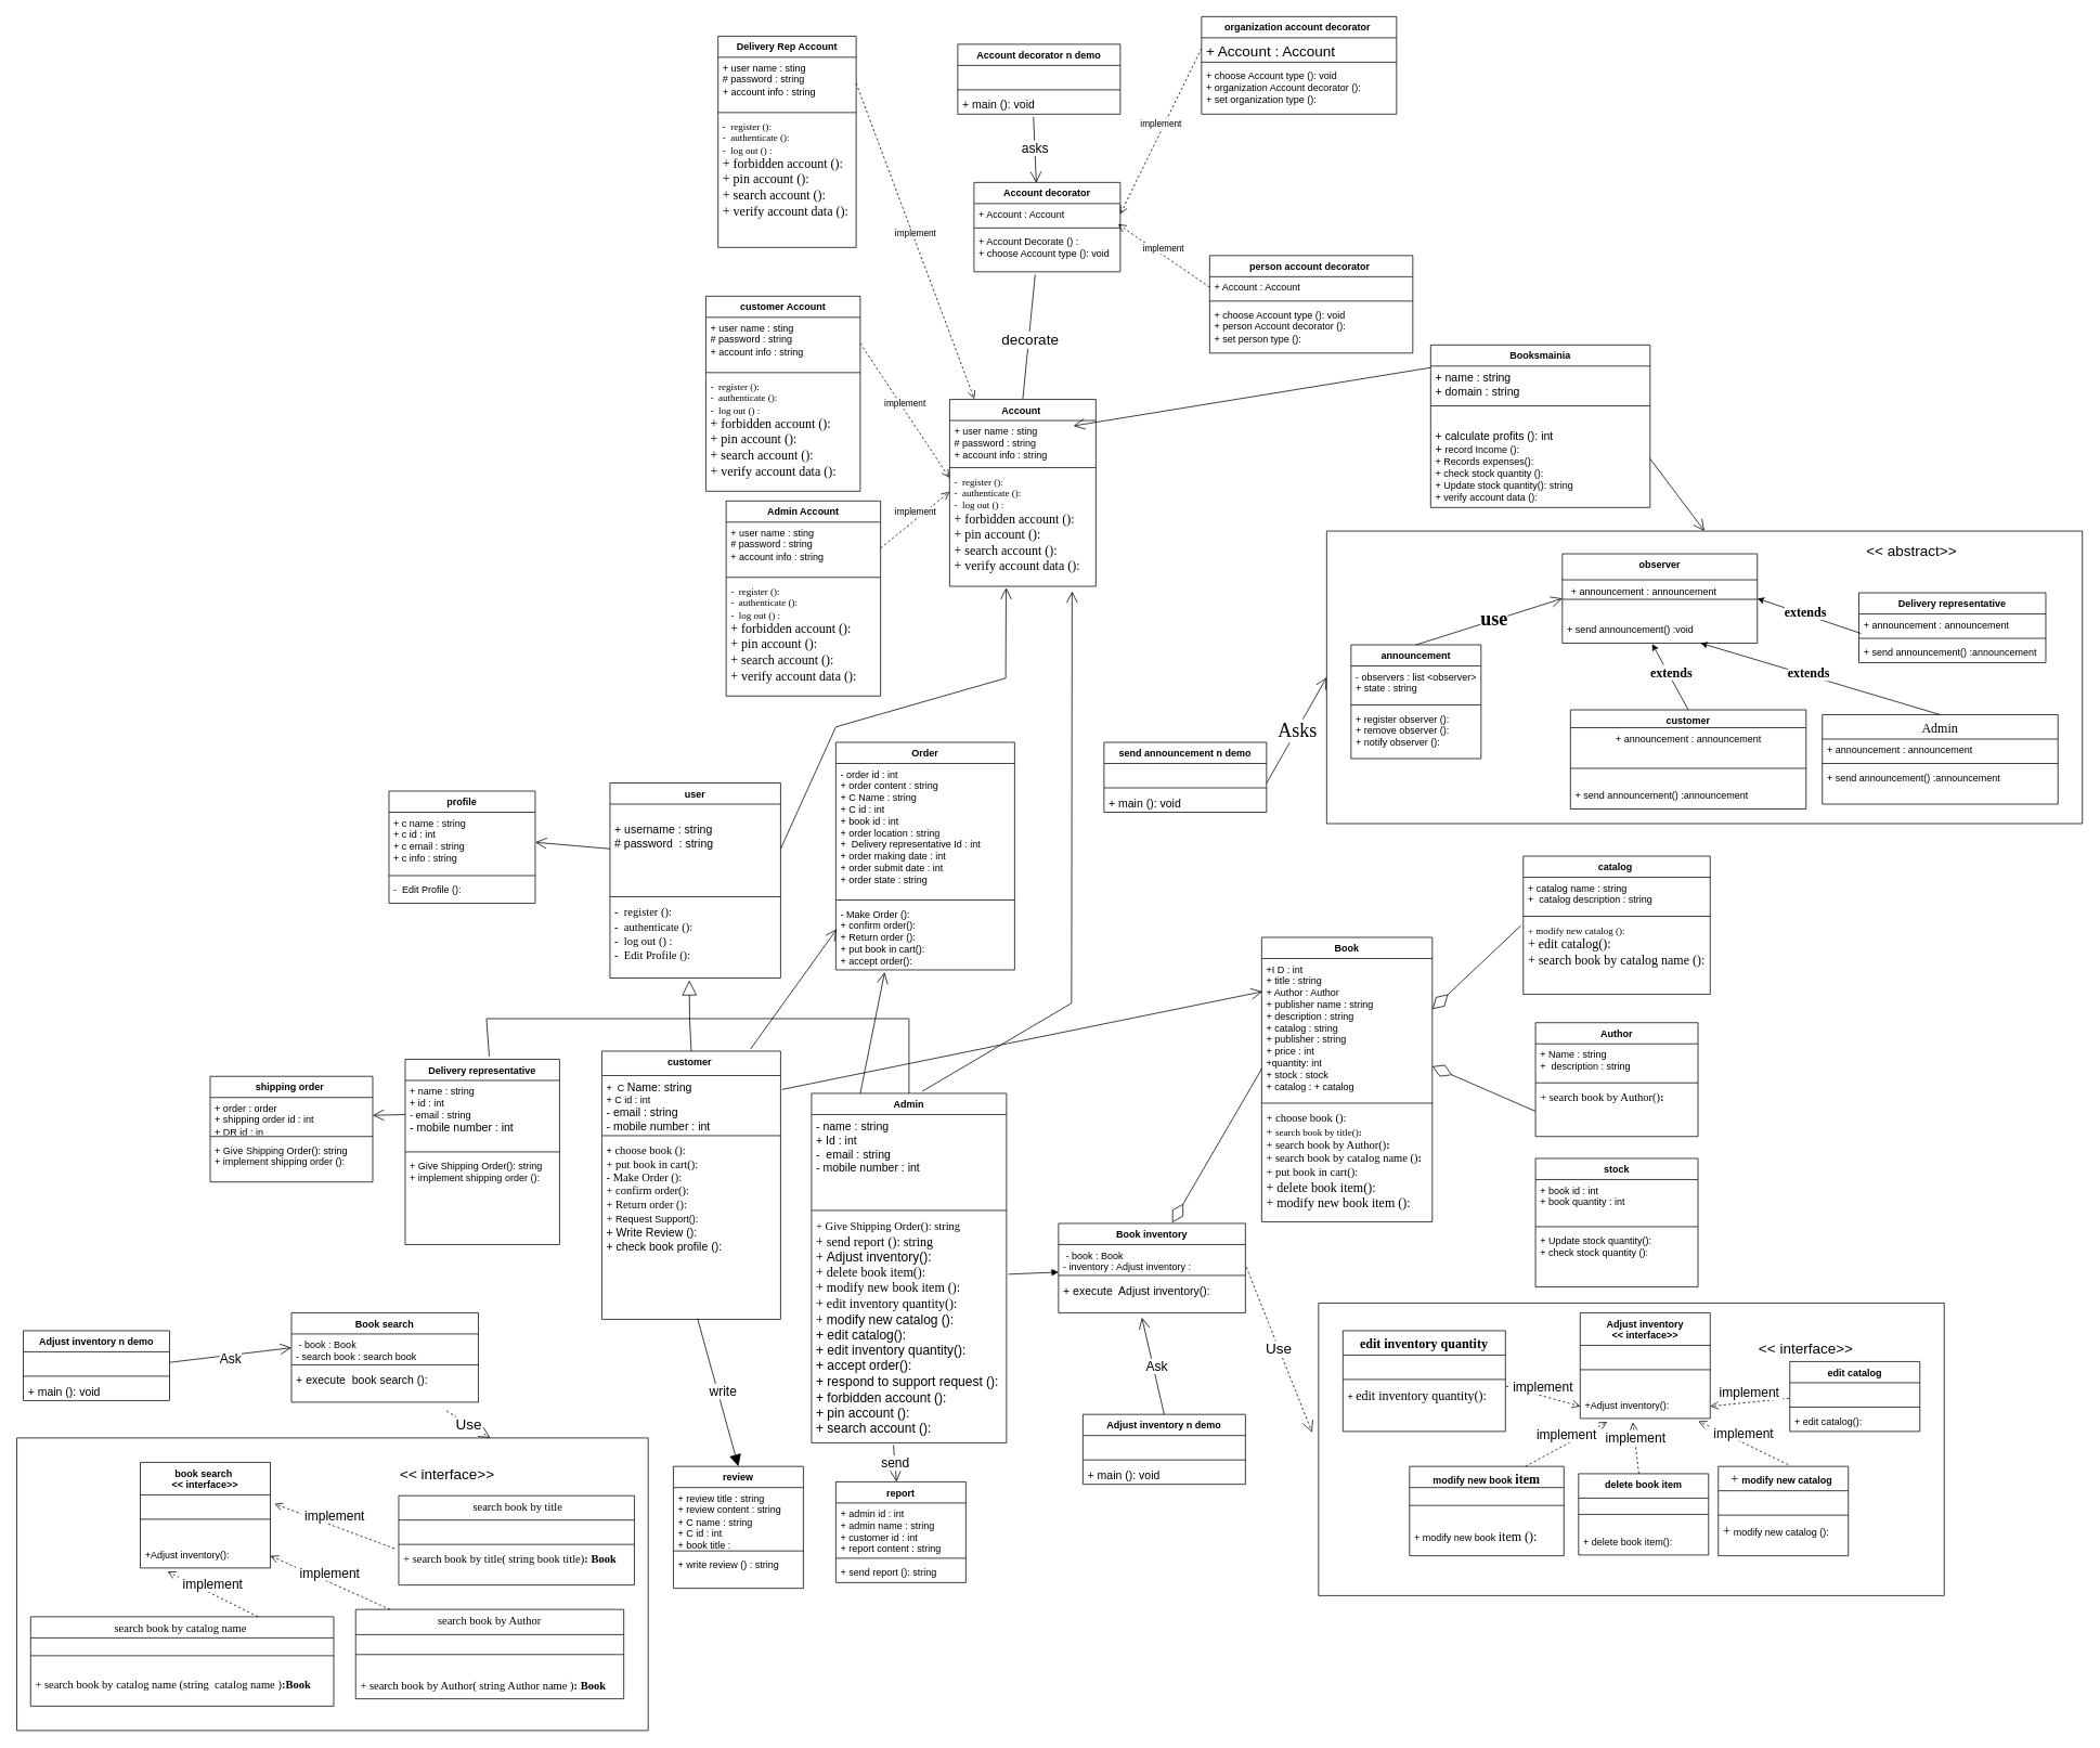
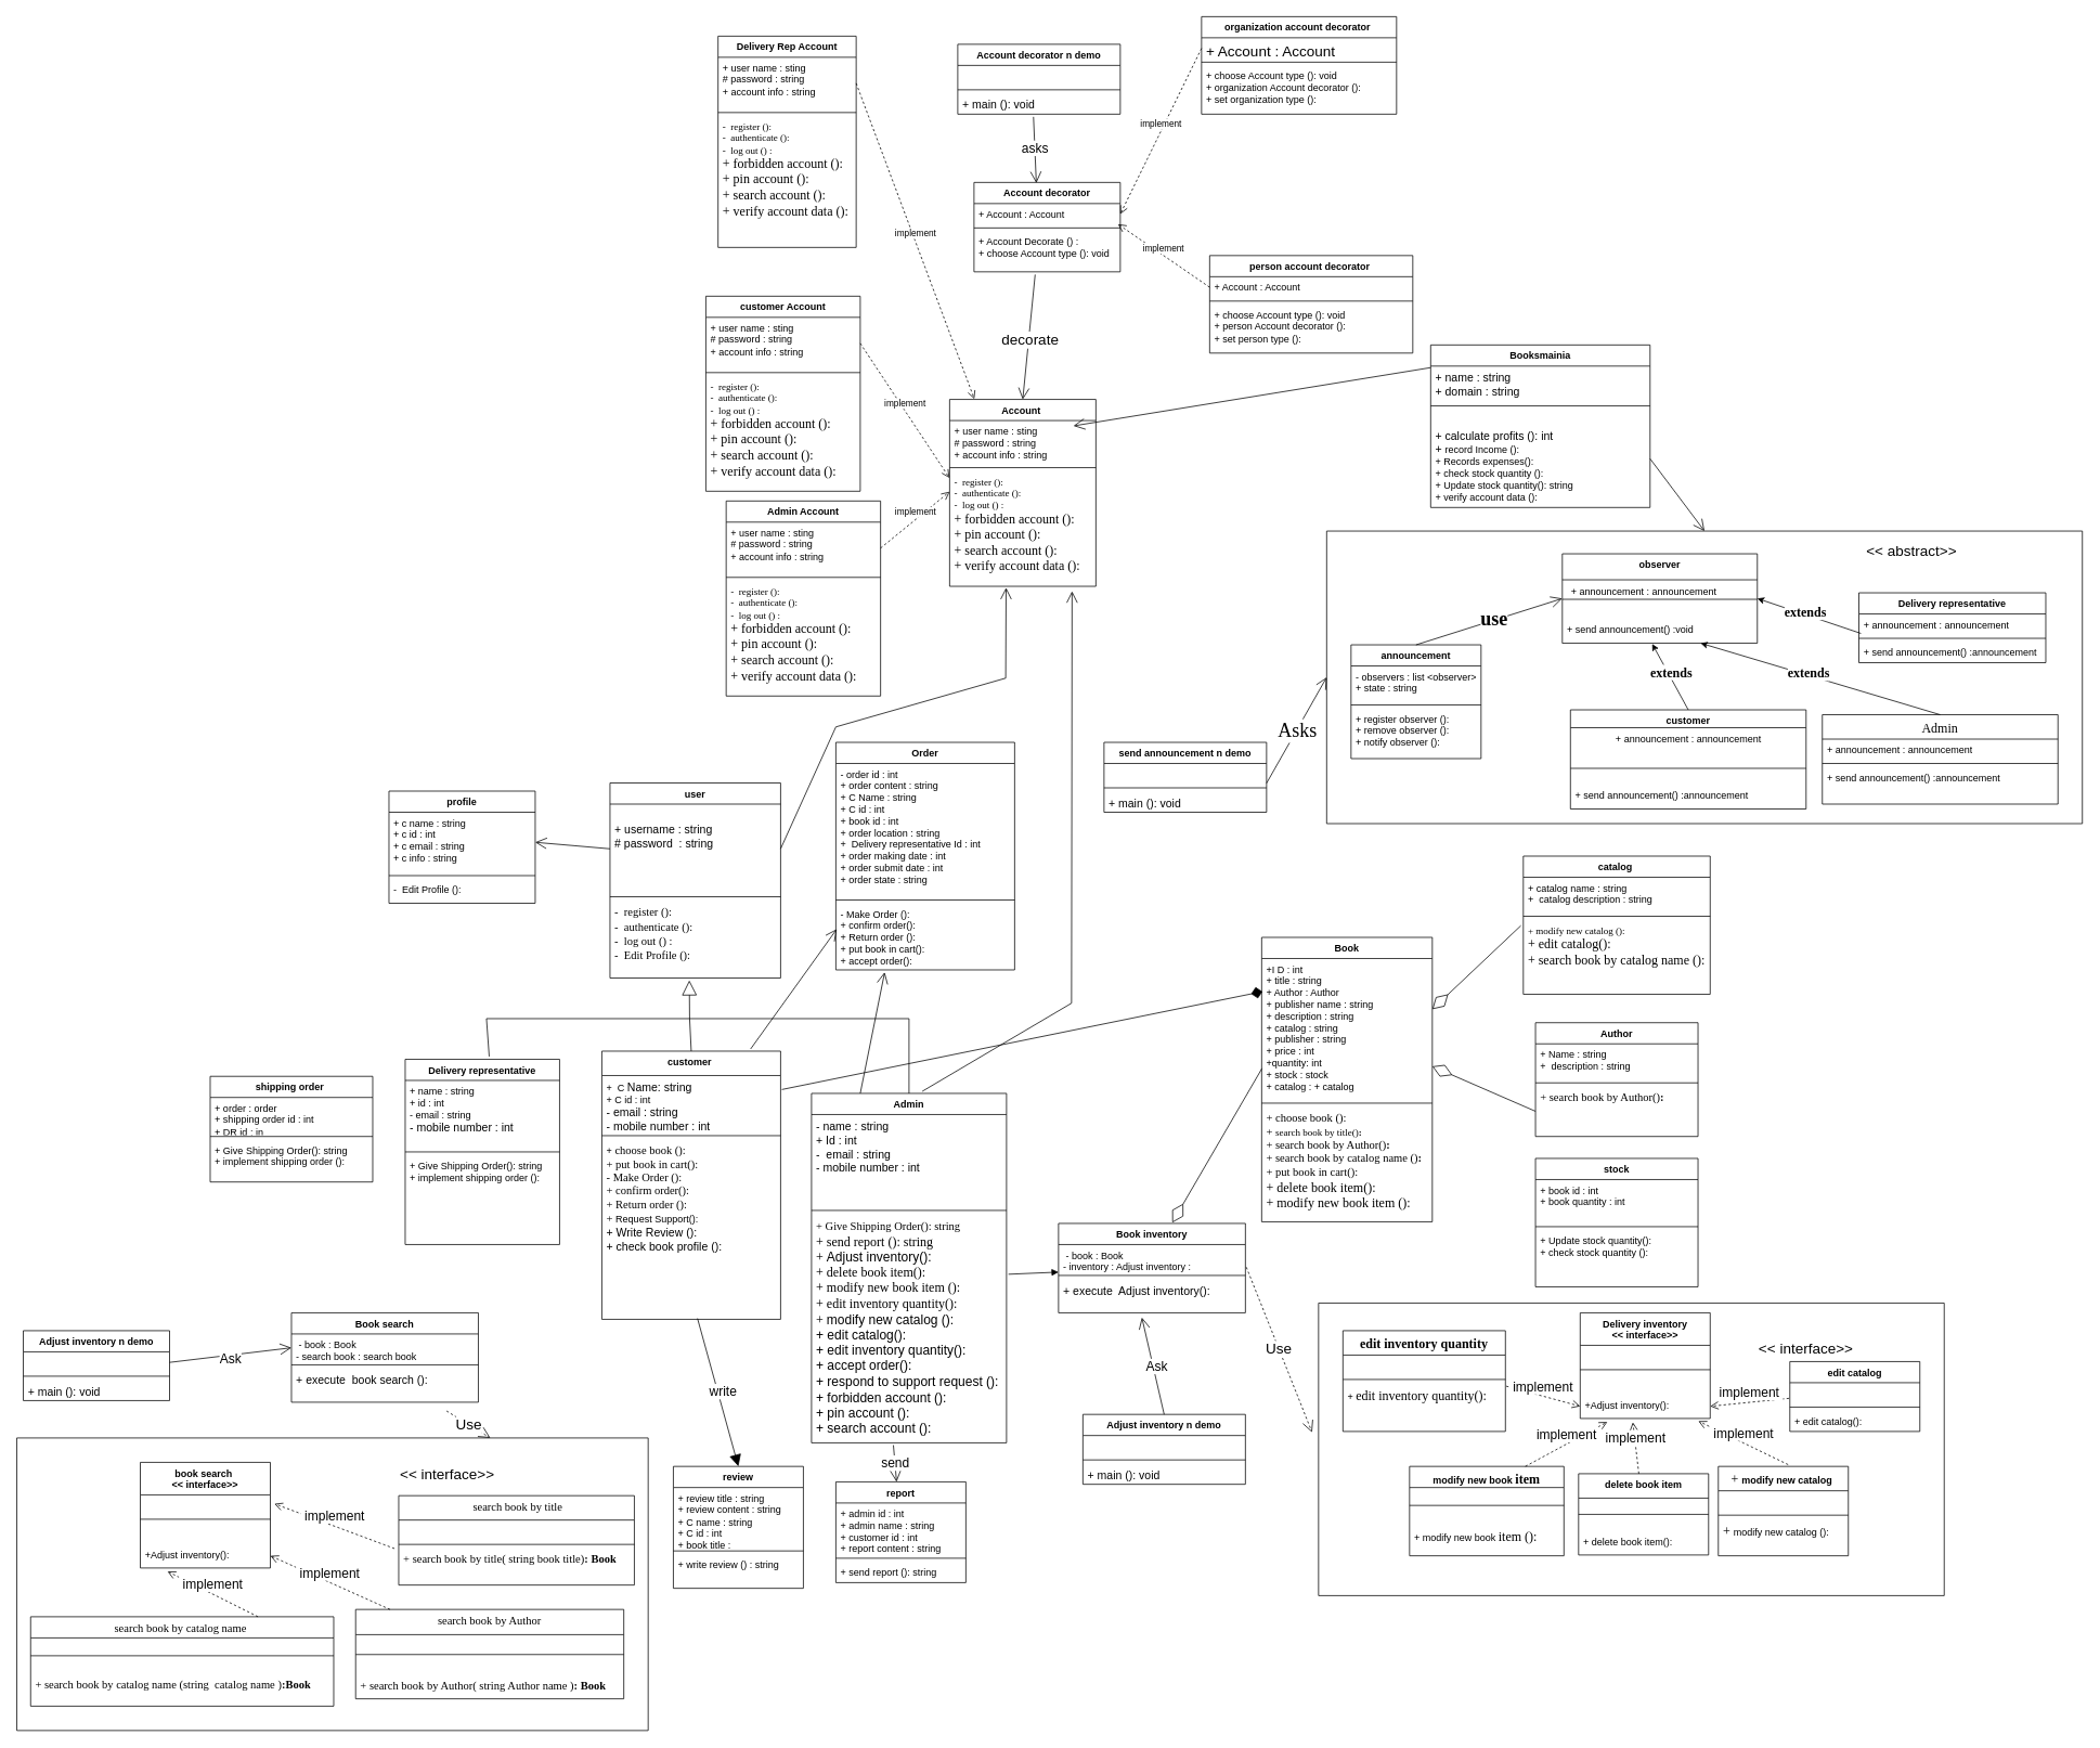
- <mxCell id="209" value="" style="endArrow=none;endFill=1;endSize=12;html=1;rounded=0;exitX=0.418;exitY=1.068;exitDx=0;exitDy=0;exitPerimeter=0;entryX=0.5;entryY=0;entryDx=0;entryDy=0;" edge="1" parent="1" source="208" target="50"><mxGeometry width="160" relative="1" as="geometry"><mxPoint x="1228" y="394" as="sourcePoint" /><mxPoint x="1388" y="394" as="targetPoint" /></mxGeometry></mxCell>
+ <mxCell id="209" value="" style="endArrow=open;endFill=1;endSize=12;html=1;rounded=0;exitX=0.418;exitY=1.068;exitDx=0;exitDy=0;exitPerimeter=0;entryX=0.5;entryY=0;entryDx=0;entryDy=0;" edge="1" parent="1" source="208" target="50"><mxGeometry width="160" relative="1" as="geometry"><mxPoint x="1228" y="394" as="sourcePoint" /><mxPoint x="1388" y="394" as="targetPoint" /></mxGeometry></mxCell>
- <mxCell id="227" value="" style="endArrow=open;endFill=1;endSize=12;html=1;rounded=0;entryX=0.005;entryY=0.234;entryDx=0;entryDy=0;entryPerimeter=0;exitX=1.007;exitY=0.246;exitDx=0;exitDy=0;exitPerimeter=0;" edge="1" parent="1" source="63" target="31"><mxGeometry width="160" relative="1" as="geometry"><mxPoint x="1268" y="1284" as="sourcePoint" /><mxPoint x="1428" y="1284" as="targetPoint" /></mxGeometry></mxCell>
+ <mxCell id="227" value="" style="endArrow=diamond;endFill=1;endSize=12;html=1;rounded=0;entryX=0.005;entryY=0.234;entryDx=0;entryDy=0;entryPerimeter=0;exitX=1.007;exitY=0.246;exitDx=0;exitDy=0;exitPerimeter=0;" edge="1" parent="1" source="63" target="31"><mxGeometry width="160" relative="1" as="geometry"><mxPoint x="1268" y="1284" as="sourcePoint" /><mxPoint x="1428" y="1284" as="targetPoint" /></mxGeometry></mxCell>
- <mxCell id="176" value="" style="endArrow=open;endFill=1;endSize=12;html=1;rounded=0;exitX=0;exitY=0.5;exitDx=0;exitDy=0;entryX=1;entryY=0.5;entryDx=0;entryDy=0;" edge="1" parent="1" source="11" target="59"><mxGeometry width="160" relative="1" as="geometry"><mxPoint x="288" y="1553" as="sourcePoint" /><mxPoint x="448" y="1553" as="targetPoint" /></mxGeometry></mxCell>
- <mxCell id="71" value="Adjust inventory&lt;br&gt;&amp;lt;&amp;lt; interface&amp;gt;&amp;gt;" style="swimlane;fontStyle=1;align=center;verticalAlign=top;childLayout=stackLayout;horizontal=1;startSize=40;horizontalStack=0;resizeParent=1;resizeParentMax=0;resizeLast=0;collapsible=1;marginBottom=0;whiteSpace=wrap;html=1;" vertex="1" parent="1"><mxGeometry x="1944" y="1615" width="160" height="130" as="geometry" /></mxCell>
+ <mxCell id="71" value="Delivery inventory&lt;br&gt;&amp;lt;&amp;lt; interface&amp;gt;&amp;gt;" style="swimlane;fontStyle=1;align=center;verticalAlign=top;childLayout=stackLayout;horizontal=1;startSize=40;horizontalStack=0;resizeParent=1;resizeParentMax=0;resizeLast=0;collapsible=1;marginBottom=0;whiteSpace=wrap;html=1;" vertex="1" parent="1"><mxGeometry x="1944" y="1615" width="160" height="130" as="geometry" /></mxCell>
